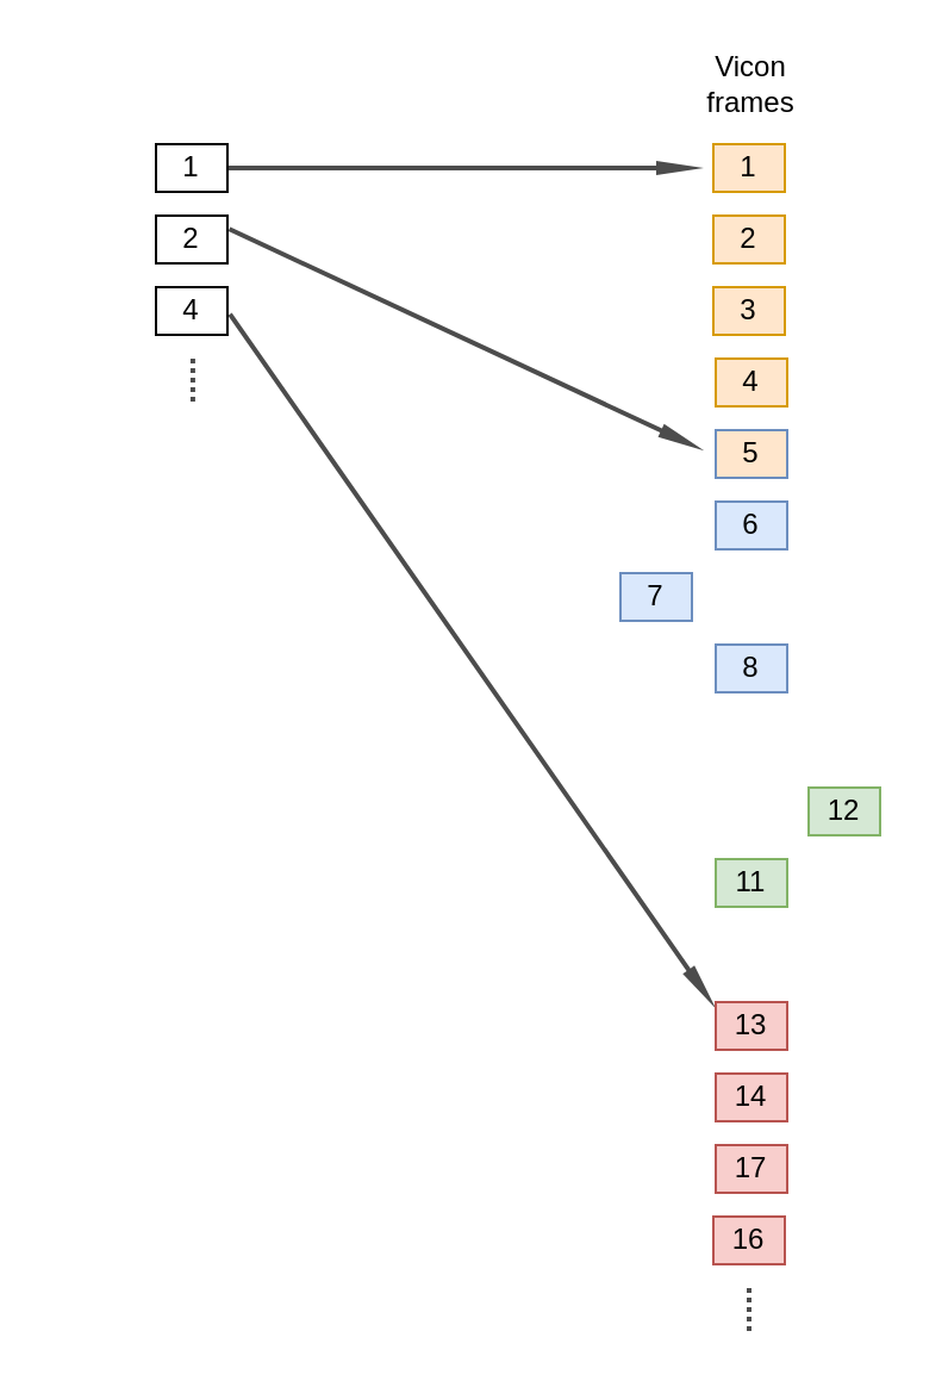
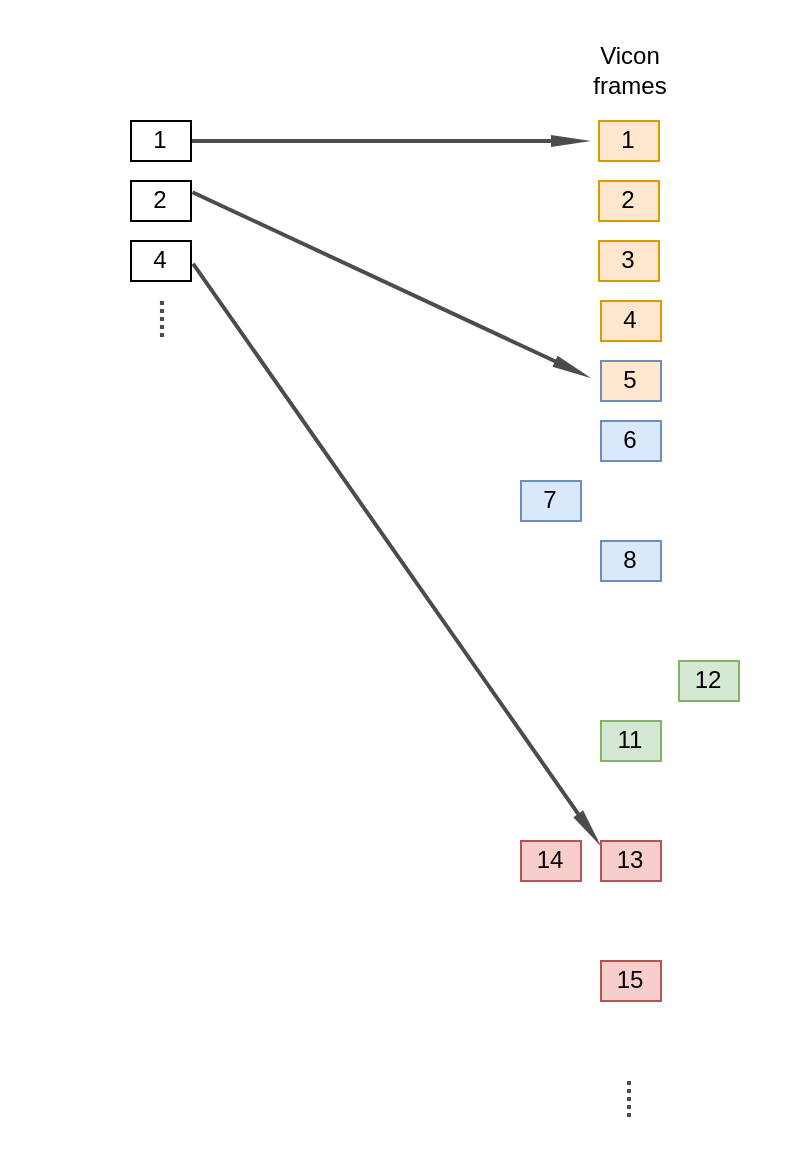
- <mxCell id="20" value="14" style="rounded=0;whiteSpace=wrap;html=1;fillColor=#f8cecc;strokeColor=#b85450;" vertex="1" parent="1"><mxGeometry x="300" y="450" width="30" height="20" as="geometry" /></mxCell>
+ <mxCell id="20" value="14" style="rounded=0;whiteSpace=wrap;html=1;fillColor=#f8cecc;strokeColor=#b85450;" vertex="1" parent="1"><mxGeometry x="260" y="420" width="30" height="20" as="geometry" /></mxCell>
- <mxCell id="21" value="17" style="rounded=0;whiteSpace=wrap;html=1;fillColor=#f8cecc;strokeColor=#b85450;" vertex="1" parent="1"><mxGeometry x="300" y="480" width="30" height="20" as="geometry" /></mxCell>
+ <mxCell id="21" value="15" style="rounded=0;whiteSpace=wrap;html=1;fillColor=#f8cecc;strokeColor=#b85450;" vertex="1" parent="1"><mxGeometry x="300" y="480" width="30" height="20" as="geometry" /></mxCell>
- <mxCell id="22" value="16" style="rounded=0;whiteSpace=wrap;html=1;fillColor=#f8cecc;strokeColor=#b85450;" vertex="1" parent="1"><mxGeometry x="299" y="510" width="30" height="20" as="geometry" /></mxCell>
